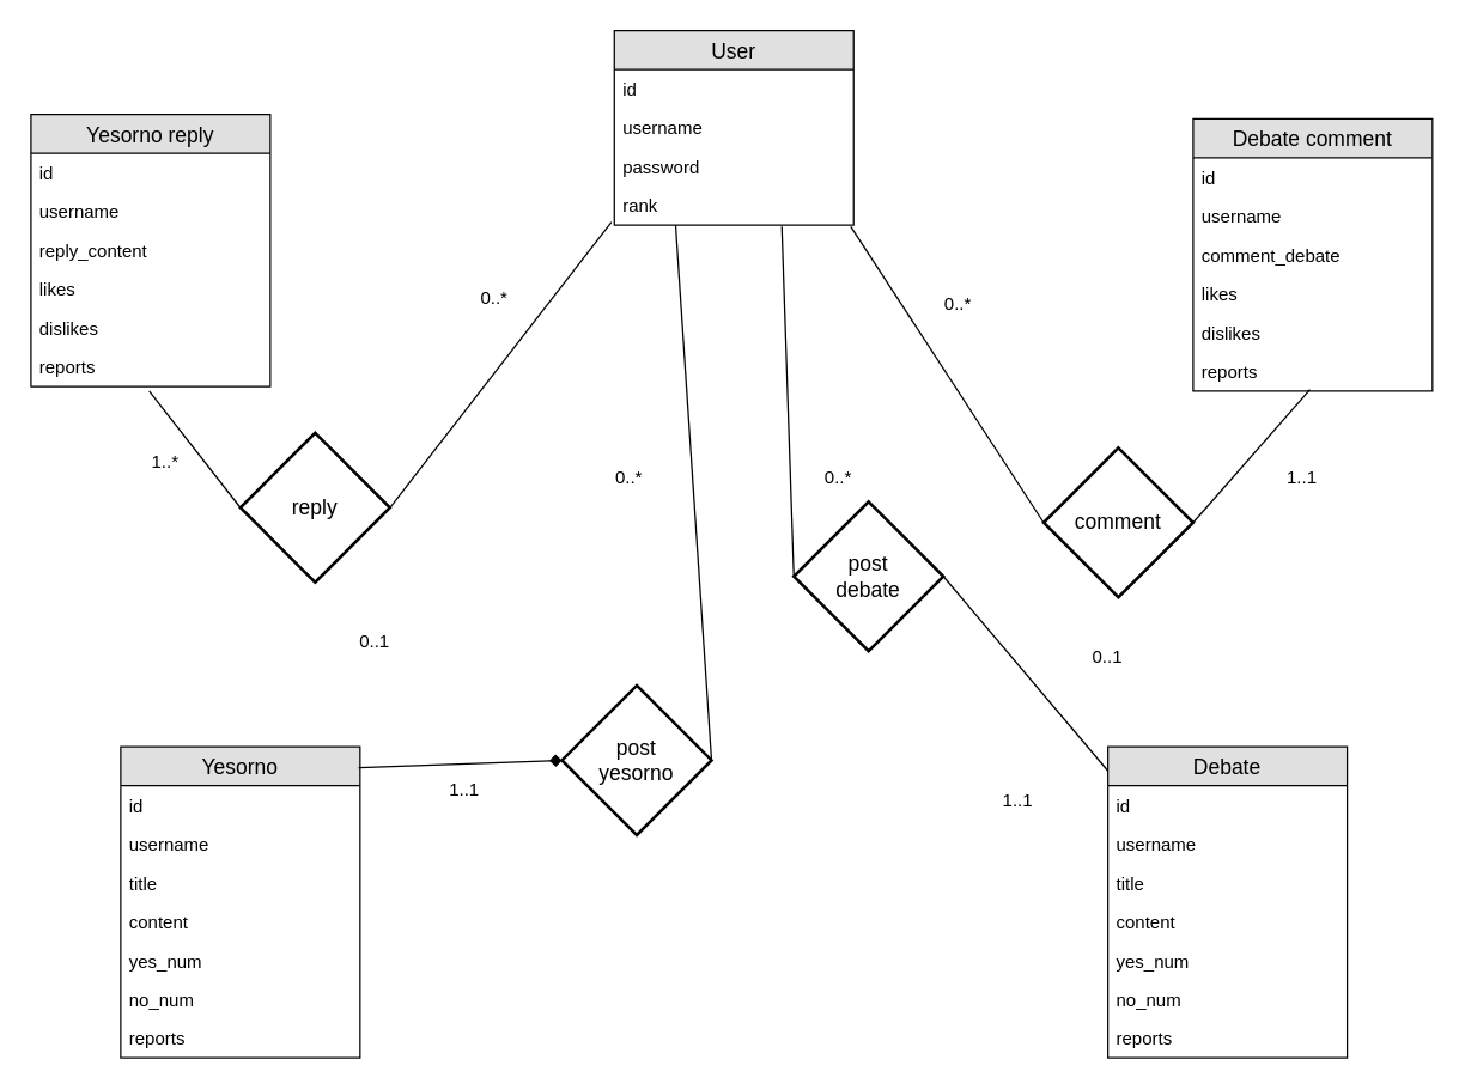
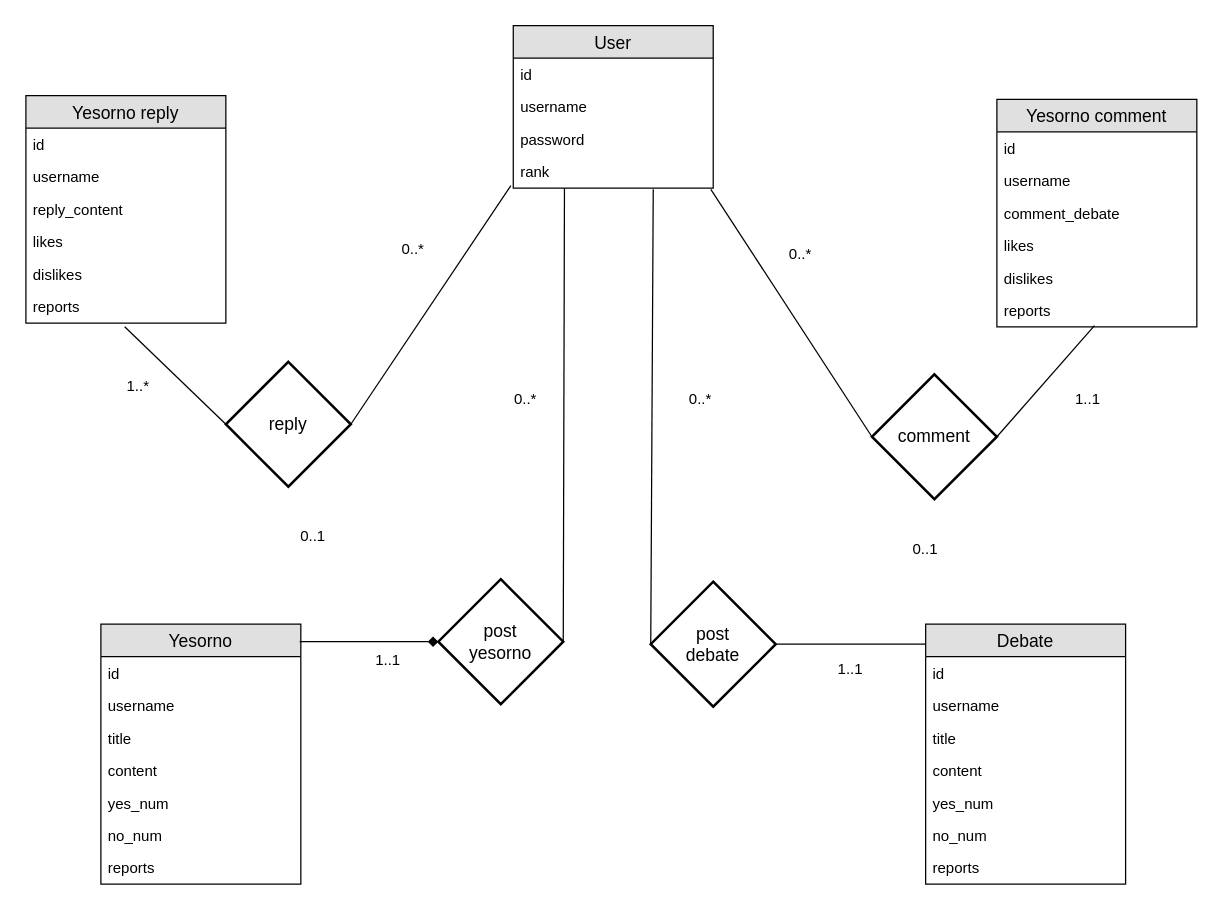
- <mxCell id="7" value="Debate comment" style="swimlane;fontStyle=0;childLayout=stackLayout;horizontal=1;startSize=26;fillColor=#e0e0e0;horizontalStack=0;resizeParent=1;resizeParentMax=0;resizeLast=0;collapsible=1;marginBottom=0;swimlaneFillColor=#ffffff;align=center;fontSize=14;" vertex="1" parent="1"><mxGeometry x="797" y="79" width="160" height="182" as="geometry" /></mxCell>
+ <mxCell id="7" value="Yesorno comment" style="swimlane;fontStyle=0;childLayout=stackLayout;horizontal=1;startSize=26;fillColor=#e0e0e0;horizontalStack=0;resizeParent=1;resizeParentMax=0;resizeLast=0;collapsible=1;marginBottom=0;swimlaneFillColor=#ffffff;align=center;fontSize=14;" vertex="1" parent="1"><mxGeometry x="797" y="79" width="160" height="182" as="geometry" /></mxCell>
- <mxCell id="38" value="reply" style="shape=rhombus;strokeWidth=2;fontSize=17;perimeter=rhombusPerimeter;whiteSpace=wrap;html=1;align=center;fontSize=14;" vertex="1" parent="1"><mxGeometry x="160" y="289" width="100" height="100" as="geometry" /></mxCell>
+ <mxCell id="38" value="reply" style="shape=rhombus;strokeWidth=2;fontSize=17;perimeter=rhombusPerimeter;whiteSpace=wrap;html=1;align=center;fontSize=14;" vertex="1" parent="1"><mxGeometry x="180" y="289" width="100" height="100" as="geometry" /></mxCell>
- <mxCell id="39" value="post&lt;br&gt;debate&lt;br&gt;" style="shape=rhombus;strokeWidth=2;fontSize=17;perimeter=rhombusPerimeter;whiteSpace=wrap;html=1;align=center;fontSize=14;" vertex="1" parent="1"><mxGeometry x="530" y="335" width="100" height="100" as="geometry" /></mxCell>
+ <mxCell id="39" value="post&lt;br&gt;debate&lt;br&gt;" style="shape=rhombus;strokeWidth=2;fontSize=17;perimeter=rhombusPerimeter;whiteSpace=wrap;html=1;align=center;fontSize=14;" vertex="1" parent="1"><mxGeometry x="520" y="465" width="100" height="100" as="geometry" /></mxCell>
- <mxCell id="37" value="post&lt;br&gt;yesorno&lt;br&gt;" style="shape=rhombus;strokeWidth=2;fontSize=17;perimeter=rhombusPerimeter;whiteSpace=wrap;html=1;align=center;fontSize=14;" vertex="1" parent="1"><mxGeometry x="375" y="458" width="100" height="100" as="geometry" /></mxCell>
+ <mxCell id="37" value="post&lt;br&gt;yesorno&lt;br&gt;" style="shape=rhombus;strokeWidth=2;fontSize=17;perimeter=rhombusPerimeter;whiteSpace=wrap;html=1;align=center;fontSize=14;" vertex="1" parent="1"><mxGeometry x="350" y="463" width="100" height="100" as="geometry" /></mxCell>
